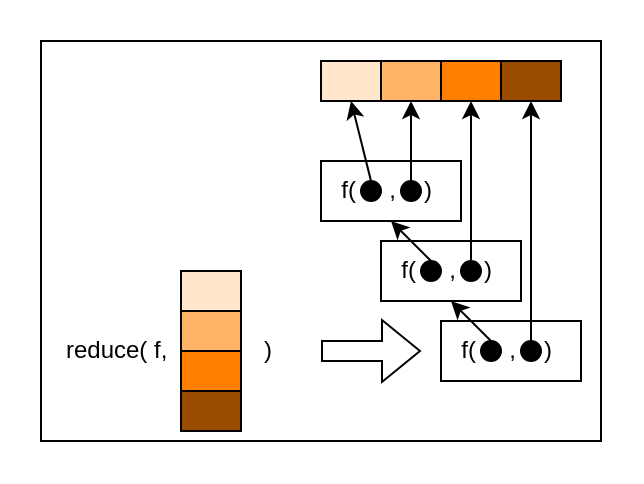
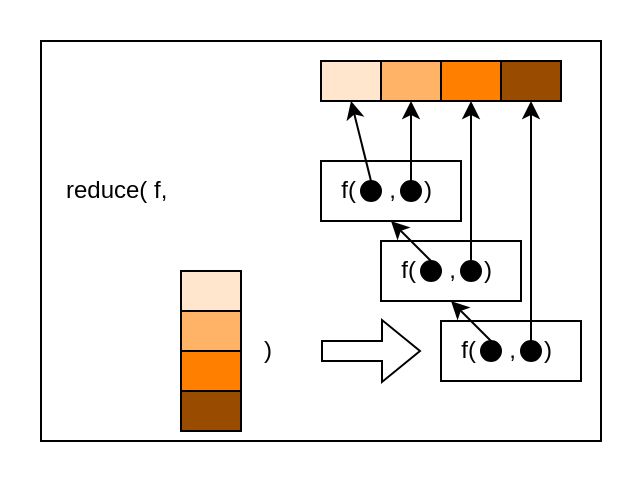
- <mxCell id="3" value="reduce( f,&amp;nbsp;" style="text;html=1;strokeColor=none;fillColor=none;align=center;verticalAlign=middle;whiteSpace=wrap;rounded=0;" parent="1" vertex="1"><mxGeometry x="30" y="160" width="60" height="30" as="geometry" /></mxCell>
+ <mxCell id="3" value="reduce( f,&amp;nbsp;" style="text;html=1;strokeColor=none;fillColor=none;align=center;verticalAlign=middle;whiteSpace=wrap;rounded=0;" parent="1" vertex="1"><mxGeometry x="30" y="80" width="60" height="30" as="geometry" /></mxCell>
